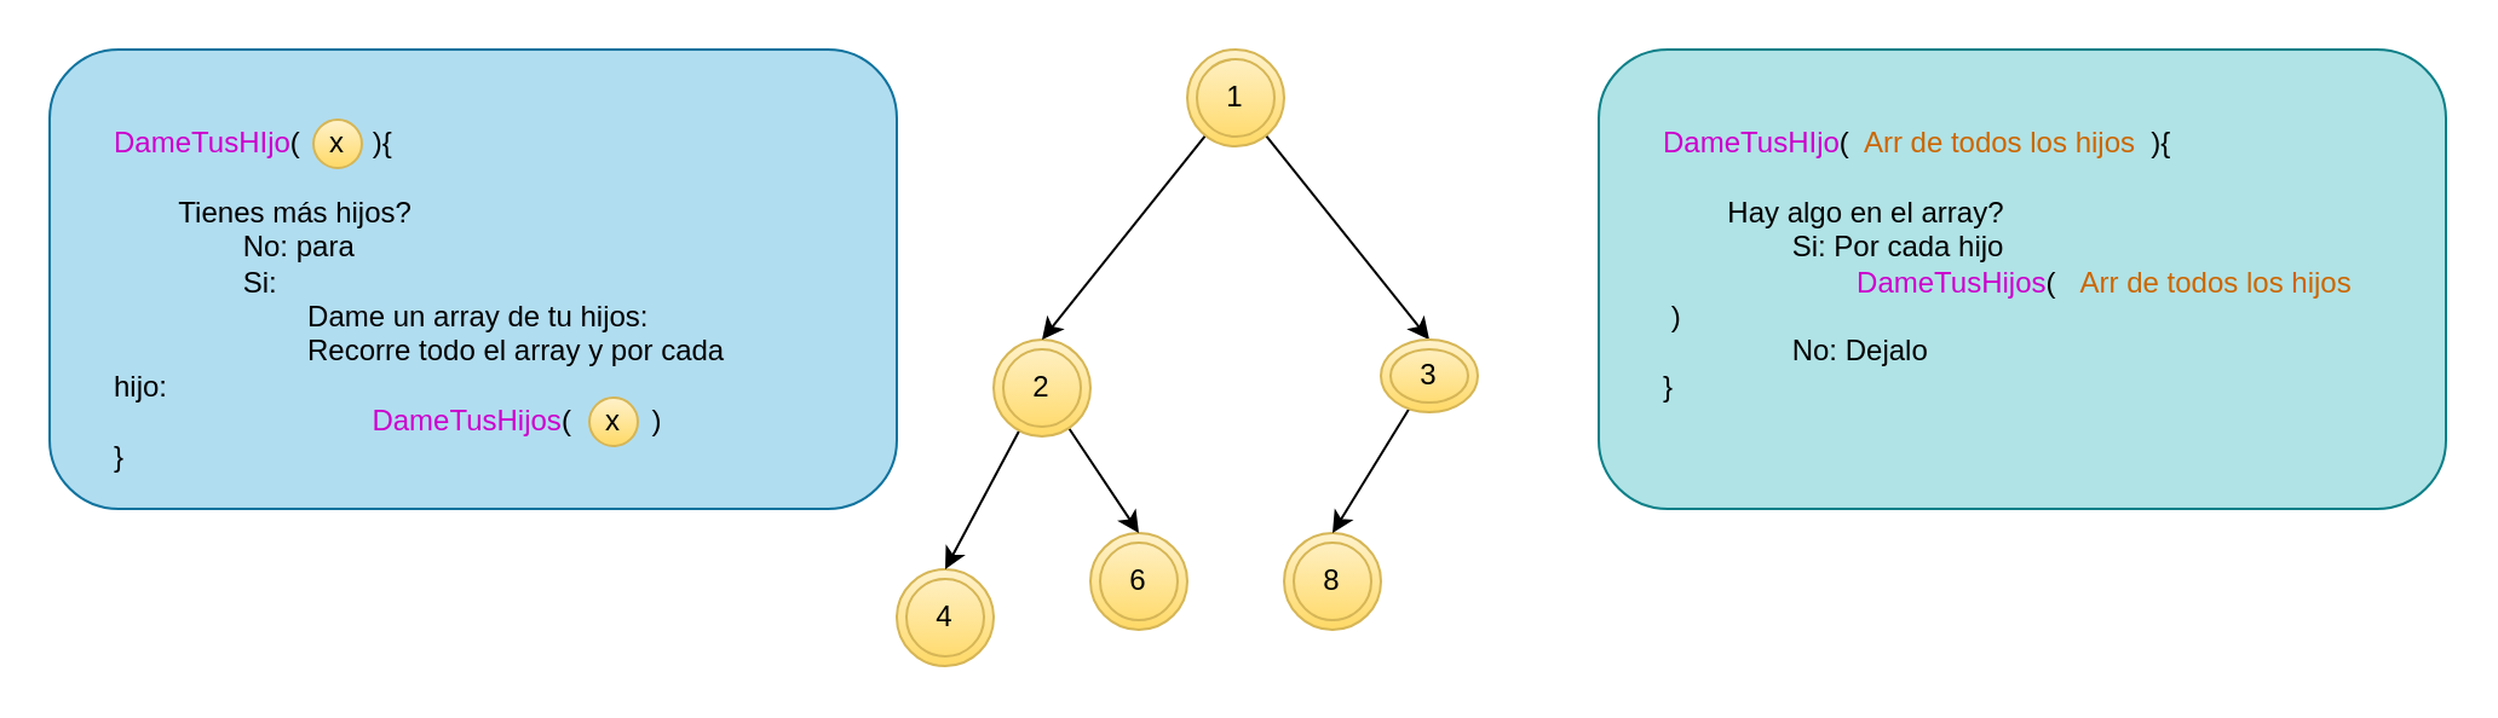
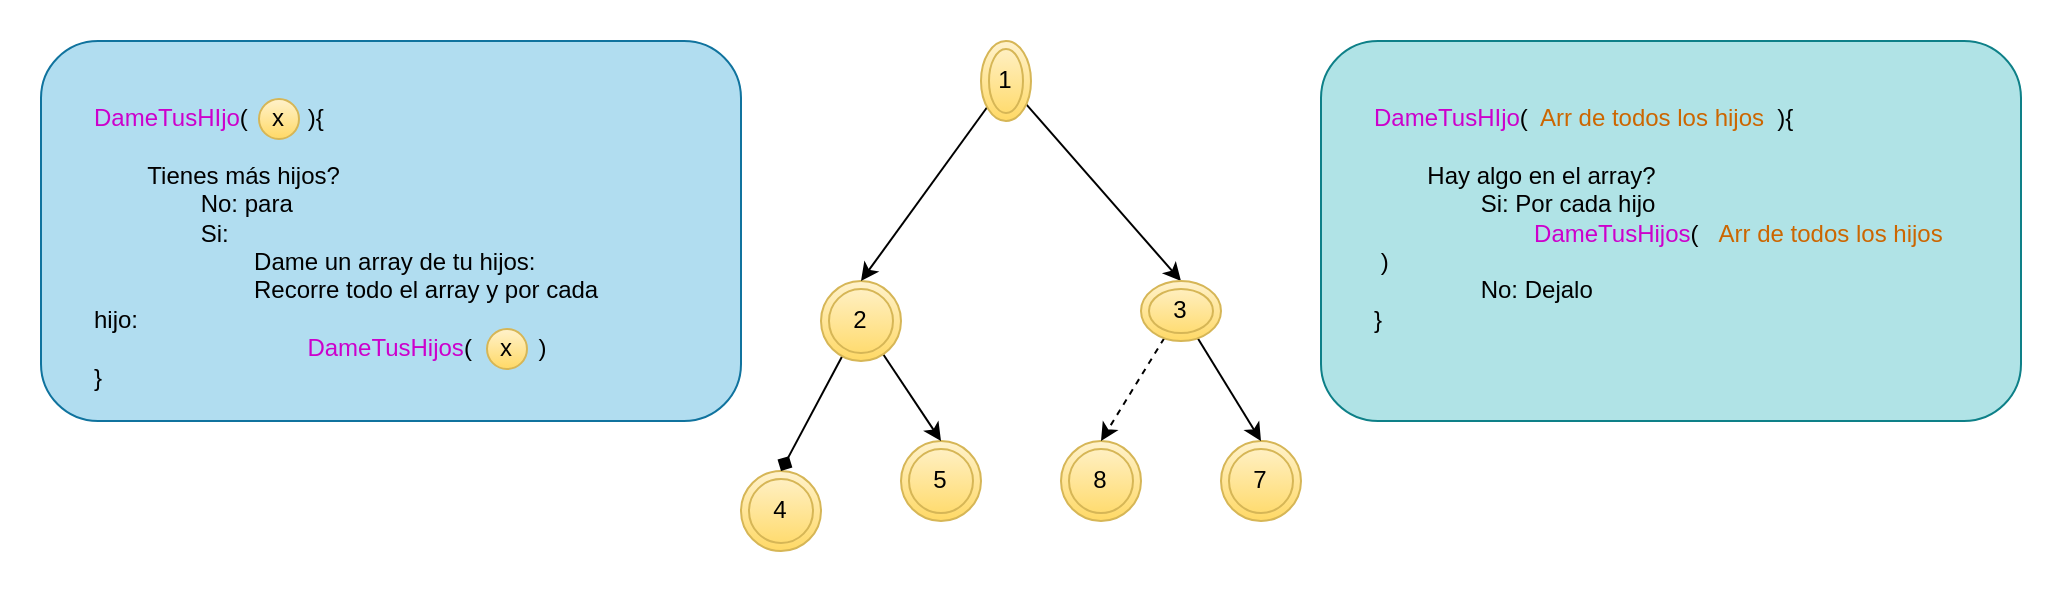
- <mxCell id="11" value="1" style="ellipse;shape=doubleEllipse;whiteSpace=wrap;html=1;aspect=fixed;fillColor=#fff2cc;gradientColor=#ffd966;strokeColor=#d6b656;fontColor=#000000;" vertex="1" parent="1"><mxGeometry x="490" y="20" width="40" height="40" as="geometry" /></mxCell>
+ <mxCell id="11" value="1" style="ellipse;shape=doubleEllipse;whiteSpace=wrap;html=1;aspect=fixed;fillColor=#fff2cc;gradientColor=#ffd966;strokeColor=#d6b656;fontColor=#000000;" vertex="1" parent="1"><mxGeometry x="490" y="20" width="25" height="40" as="geometry" /></mxCell>
+ <mxCell id="13" style="edgeStyle=none;html=1;entryX=0.5;entryY=0;entryDx=0;entryDy=0;" edge="1" parent="1" source="14" target="4"><mxGeometry relative="1" as="geometry" /></mxCell>
- <mxCell id="12" style="edgeStyle=none;html=1;entryX=0.5;entryY=0;entryDx=0;entryDy=0;" edge="1" parent="1" source="14" target="3"><mxGeometry relative="1" as="geometry" /></mxCell>
+ <mxCell id="12" style="edgeStyle=none;html=1;entryX=0.5;entryY=0;entryDx=0;entryDy=0;dashed=1;" edge="1" parent="1" source="14" target="3"><mxGeometry relative="1" as="geometry" /></mxCell>
- <mxCell id="6" style="edgeStyle=none;html=1;entryX=0.5;entryY=0;entryDx=0;entryDy=0;" edge="1" parent="1" source="8" target="2"><mxGeometry relative="1" as="geometry" /></mxCell>
+ <mxCell id="6" style="edgeStyle=none;html=1;entryX=0.5;entryY=0;entryDx=0;entryDy=0;endArrow=diamond;" edge="1" parent="1" source="8" target="2"><mxGeometry relative="1" as="geometry" /></mxCell>
- <mxCell id="5" value="6" style="ellipse;shape=doubleEllipse;whiteSpace=wrap;html=1;aspect=fixed;fillColor=#fff2cc;gradientColor=#ffd966;strokeColor=#d6b656;fontColor=#000000;" vertex="1" parent="1"><mxGeometry x="450" y="220" width="40" height="40" as="geometry" /></mxCell>
+ <mxCell id="5" value="5" style="ellipse;shape=doubleEllipse;whiteSpace=wrap;html=1;aspect=fixed;fillColor=#fff2cc;gradientColor=#ffd966;strokeColor=#d6b656;fontColor=#000000;" vertex="1" parent="1"><mxGeometry x="450" y="220" width="40" height="40" as="geometry" /></mxCell>
+ <mxCell id="4" value="7" style="ellipse;shape=doubleEllipse;whiteSpace=wrap;html=1;aspect=fixed;fillColor=#fff2cc;gradientColor=#ffd966;strokeColor=#d6b656;fontColor=#000000;" vertex="1" parent="1"><mxGeometry x="610" y="220" width="40" height="40" as="geometry" /></mxCell>
